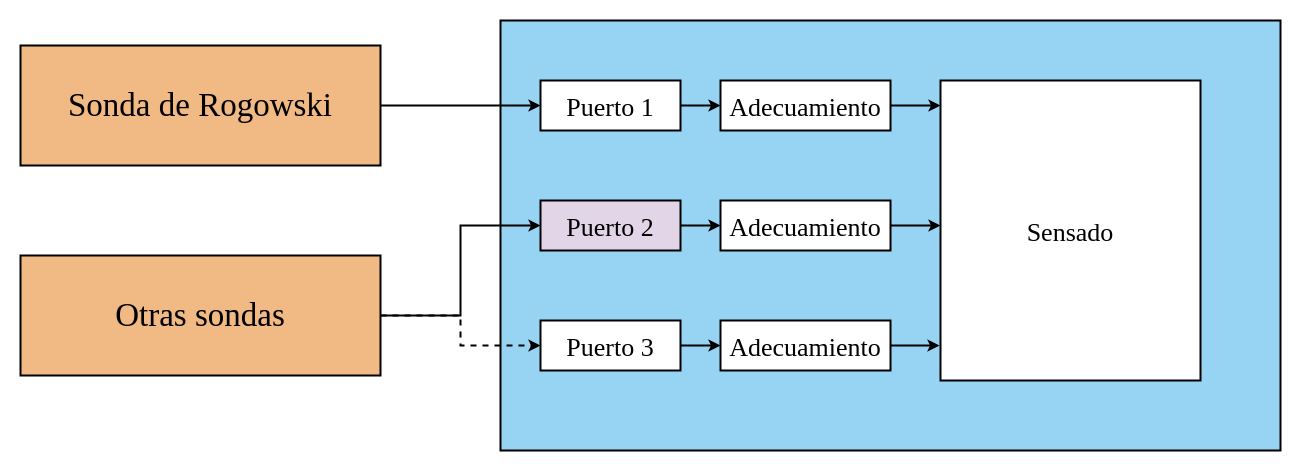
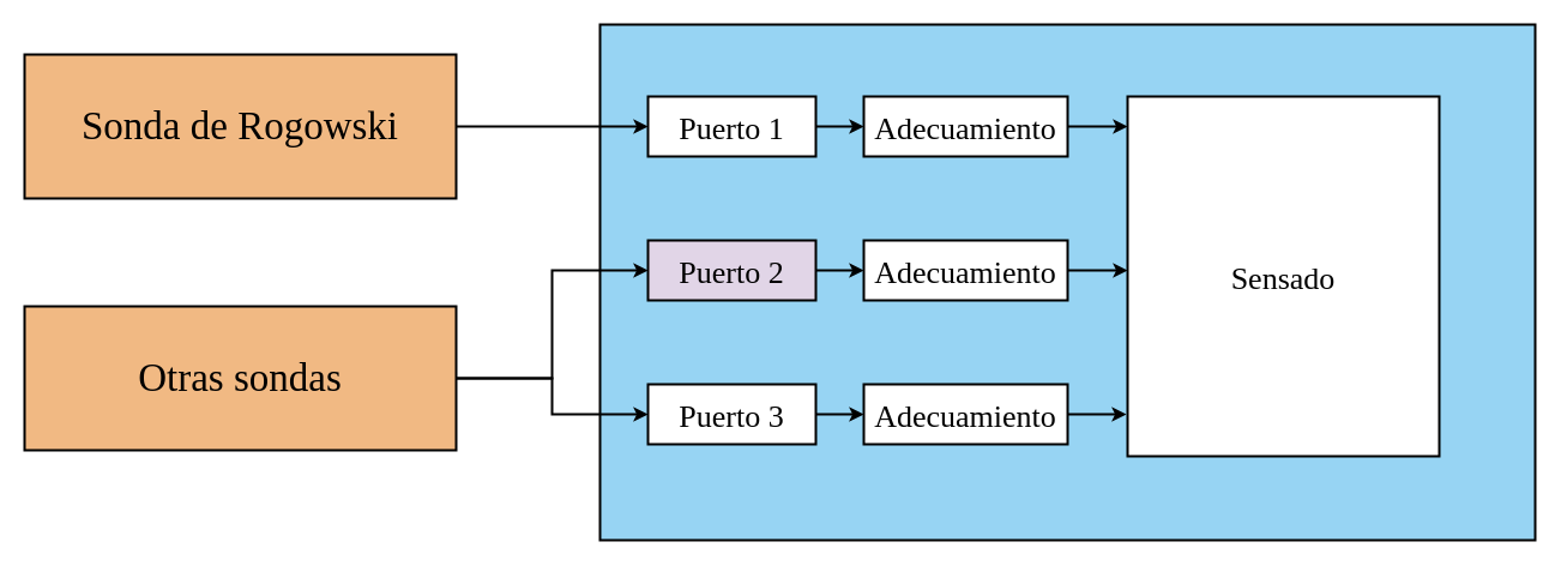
- <mxCell id="6" style="edgeStyle=orthogonalEdgeStyle;rounded=0;orthogonalLoop=1;jettySize=auto;html=1;entryX=0;entryY=0.5;entryDx=0;entryDy=0;strokeWidth=2;dashed=1;" edge="1" parent="1" source="7" target="13"><mxGeometry relative="1" as="geometry" /></mxCell>
+ <mxCell id="6" style="edgeStyle=orthogonalEdgeStyle;rounded=0;orthogonalLoop=1;jettySize=auto;html=1;entryX=0;entryY=0.5;entryDx=0;entryDy=0;strokeWidth=2;" edge="1" parent="1" source="7" target="13"><mxGeometry relative="1" as="geometry" /></mxCell>
